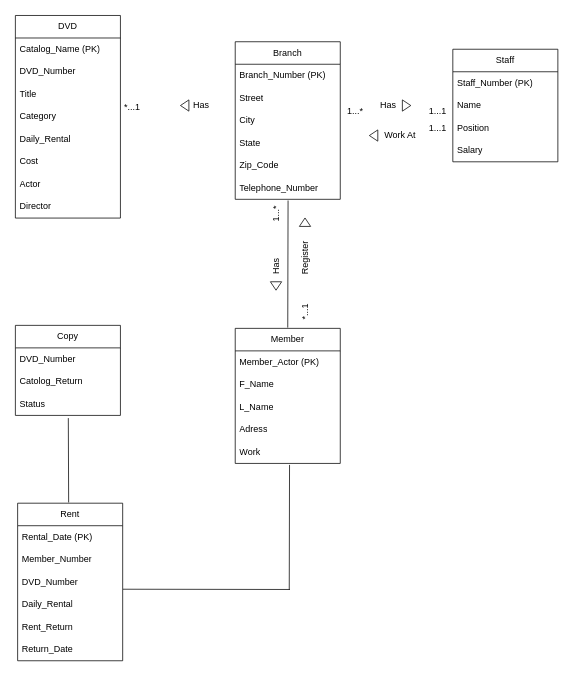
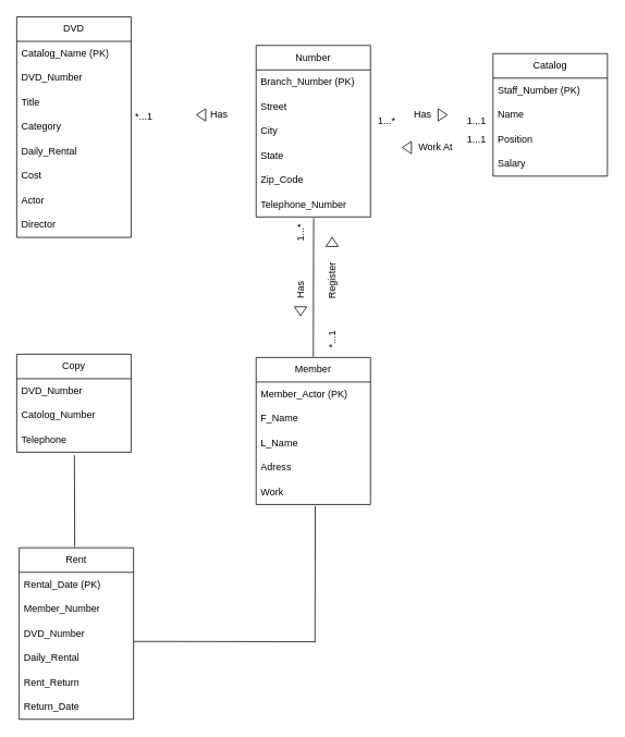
- <mxCell id="11" value="Branch" style="swimlane;fontStyle=0;childLayout=stackLayout;horizontal=1;startSize=30;horizontalStack=0;resizeParent=1;resizeParentMax=0;resizeLast=0;collapsible=1;marginBottom=0;whiteSpace=wrap;html=1;" vertex="1" parent="1"><mxGeometry x="313" y="55" width="140" height="210" as="geometry" /></mxCell>
+ <mxCell id="11" value="Number" style="swimlane;fontStyle=0;childLayout=stackLayout;horizontal=1;startSize=30;horizontalStack=0;resizeParent=1;resizeParentMax=0;resizeLast=0;collapsible=1;marginBottom=0;whiteSpace=wrap;html=1;" vertex="1" parent="1"><mxGeometry x="313" y="55" width="140" height="210" as="geometry" /></mxCell>
- <mxCell id="18" value="Staff" style="swimlane;fontStyle=0;childLayout=stackLayout;horizontal=1;startSize=30;horizontalStack=0;resizeParent=1;resizeParentMax=0;resizeLast=0;collapsible=1;marginBottom=0;whiteSpace=wrap;html=1;" vertex="1" parent="1"><mxGeometry x="603" y="65" width="140" height="150" as="geometry" /></mxCell>
+ <mxCell id="18" value="Catalog" style="swimlane;fontStyle=0;childLayout=stackLayout;horizontal=1;startSize=30;horizontalStack=0;resizeParent=1;resizeParentMax=0;resizeLast=0;collapsible=1;marginBottom=0;whiteSpace=wrap;html=1;" vertex="1" parent="1"><mxGeometry x="603" y="65" width="140" height="150" as="geometry" /></mxCell>
- <mxCell id="46" value="Catolog_Return" style="text;strokeColor=none;fillColor=none;align=left;verticalAlign=middle;spacingLeft=4;spacingRight=4;overflow=hidden;points=[[0,0.5],[1,0.5]];portConstraint=eastwest;rotatable=0;whiteSpace=wrap;html=1;" vertex="1" parent="44"><mxGeometry y="60" width="140" height="30" as="geometry" /></mxCell>
+ <mxCell id="46" value="Catolog_Number" style="text;strokeColor=none;fillColor=none;align=left;verticalAlign=middle;spacingLeft=4;spacingRight=4;overflow=hidden;points=[[0,0.5],[1,0.5]];portConstraint=eastwest;rotatable=0;whiteSpace=wrap;html=1;" vertex="1" parent="44"><mxGeometry y="60" width="140" height="30" as="geometry" /></mxCell>
- <mxCell id="47" value="Status" style="text;strokeColor=none;fillColor=none;align=left;verticalAlign=middle;spacingLeft=4;spacingRight=4;overflow=hidden;points=[[0,0.5],[1,0.5]];portConstraint=eastwest;rotatable=0;whiteSpace=wrap;html=1;" vertex="1" parent="44"><mxGeometry y="90" width="140" height="30" as="geometry" /></mxCell>
+ <mxCell id="47" value="Telephone" style="text;strokeColor=none;fillColor=none;align=left;verticalAlign=middle;spacingLeft=4;spacingRight=4;overflow=hidden;points=[[0,0.5],[1,0.5]];portConstraint=eastwest;rotatable=0;whiteSpace=wrap;html=1;" vertex="1" parent="44"><mxGeometry y="90" width="140" height="30" as="geometry" /></mxCell>
